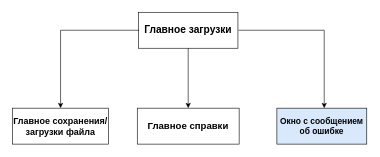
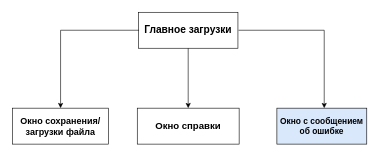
- <mxCell id="9" value="&lt;b&gt;&lt;font style=&quot;font-size: 15px&quot;&gt;Главное сохранения/загрузки файла&lt;/font&gt;&lt;/b&gt;" style="rounded=0;whiteSpace=wrap;html=1;" vertex="1" parent="1"><mxGeometry x="20" y="180" width="160" height="60" as="geometry" /></mxCell>
+ <mxCell id="9" value="&lt;b&gt;&lt;font style=&quot;font-size: 15px&quot;&gt;Окно сохранения/загрузки файла&lt;/font&gt;&lt;/b&gt;" style="rounded=0;whiteSpace=wrap;html=1;" vertex="1" parent="1"><mxGeometry x="20" y="180" width="160" height="60" as="geometry" /></mxCell>
- <mxCell id="4" value="&lt;b&gt;&lt;font style=&quot;font-size: 16px&quot;&gt;Главное справки&lt;/font&gt;&lt;/b&gt;" style="rounded=0;whiteSpace=wrap;html=1;" vertex="1" parent="1"><mxGeometry x="228" y="180" width="170" height="60" as="geometry" /></mxCell>
+ <mxCell id="4" value="&lt;b&gt;&lt;font style=&quot;font-size: 16px&quot;&gt;Окно справки&lt;/font&gt;&lt;/b&gt;" style="rounded=0;whiteSpace=wrap;html=1;" vertex="1" parent="1"><mxGeometry x="228" y="180" width="170" height="60" as="geometry" /></mxCell>
